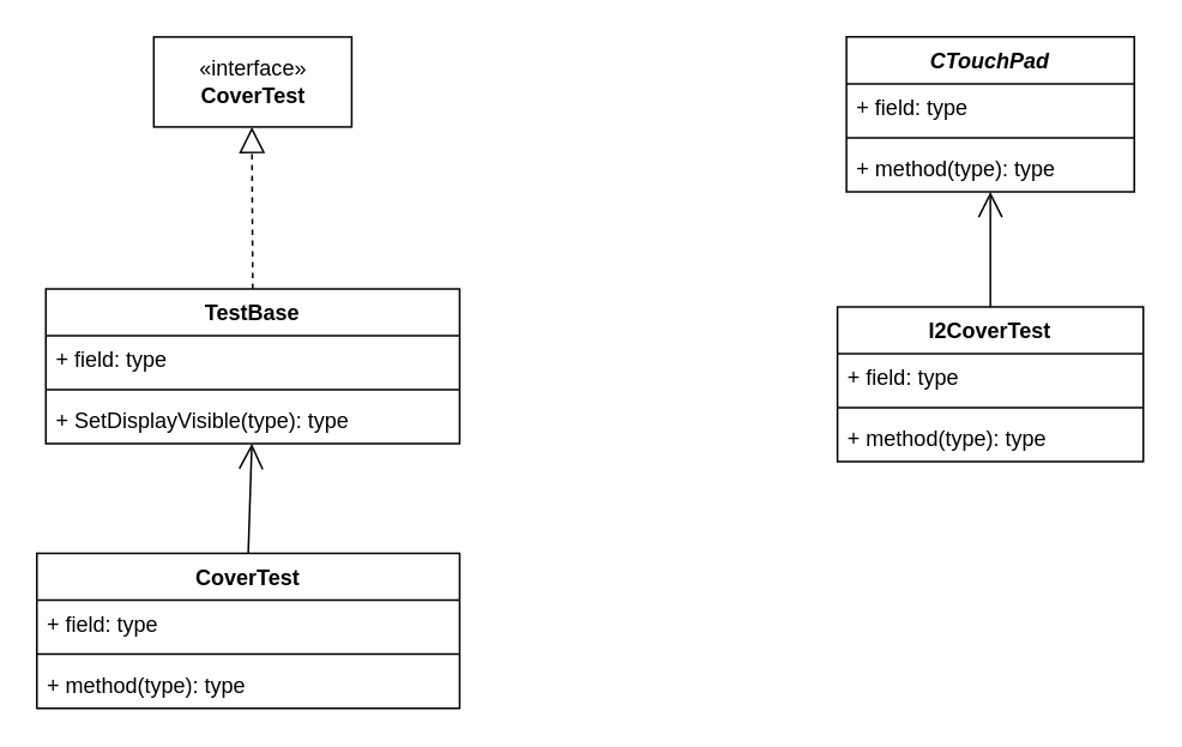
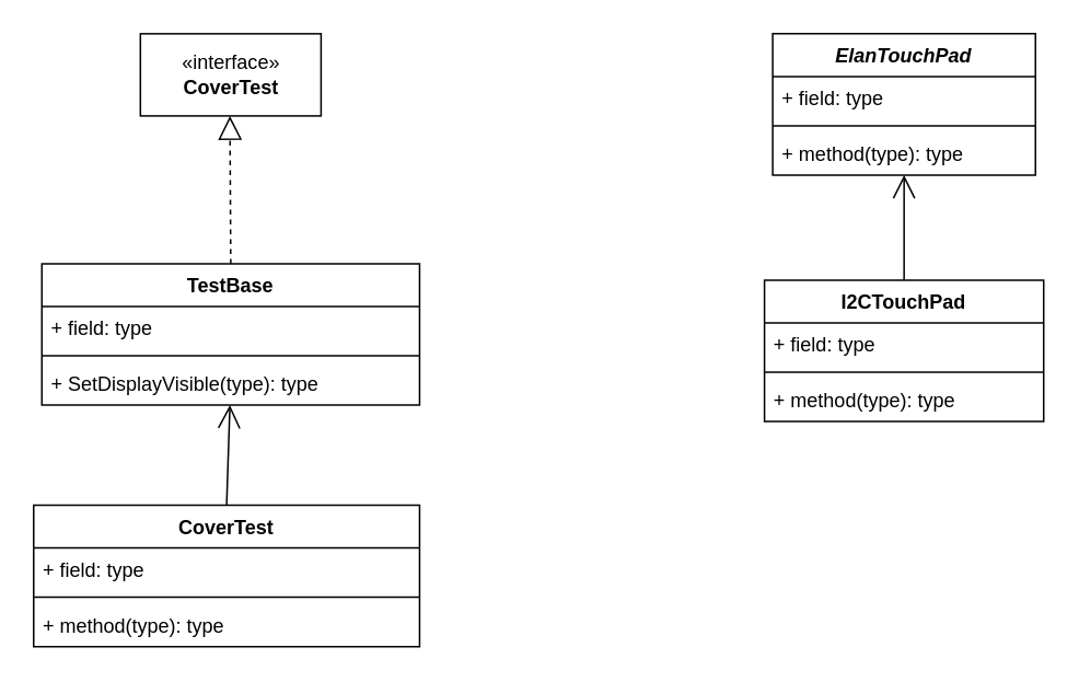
- <mxCell id="12" value="CTouchPad" style="swimlane;fontStyle=3;align=center;verticalAlign=top;childLayout=stackLayout;horizontal=1;startSize=26;horizontalStack=0;resizeParent=1;resizeParentMax=0;resizeLast=0;collapsible=1;marginBottom=0;" vertex="1" parent="1"><mxGeometry x="470" y="20" width="160" height="86" as="geometry" /></mxCell>
+ <mxCell id="12" value="ElanTouchPad" style="swimlane;fontStyle=3;align=center;verticalAlign=top;childLayout=stackLayout;horizontal=1;startSize=26;horizontalStack=0;resizeParent=1;resizeParentMax=0;resizeLast=0;collapsible=1;marginBottom=0;" vertex="1" parent="1"><mxGeometry x="470" y="20" width="160" height="86" as="geometry" /></mxCell>
- <mxCell id="16" value="I2CoverTest" style="swimlane;fontStyle=1;align=center;verticalAlign=top;childLayout=stackLayout;horizontal=1;startSize=26;horizontalStack=0;resizeParent=1;resizeParentMax=0;resizeLast=0;collapsible=1;marginBottom=0;" vertex="1" parent="1"><mxGeometry x="465" y="170" width="170" height="86" as="geometry" /></mxCell>
+ <mxCell id="16" value="I2CTouchPad" style="swimlane;fontStyle=1;align=center;verticalAlign=top;childLayout=stackLayout;horizontal=1;startSize=26;horizontalStack=0;resizeParent=1;resizeParentMax=0;resizeLast=0;collapsible=1;marginBottom=0;" vertex="1" parent="1"><mxGeometry x="465" y="170" width="170" height="86" as="geometry" /></mxCell>
